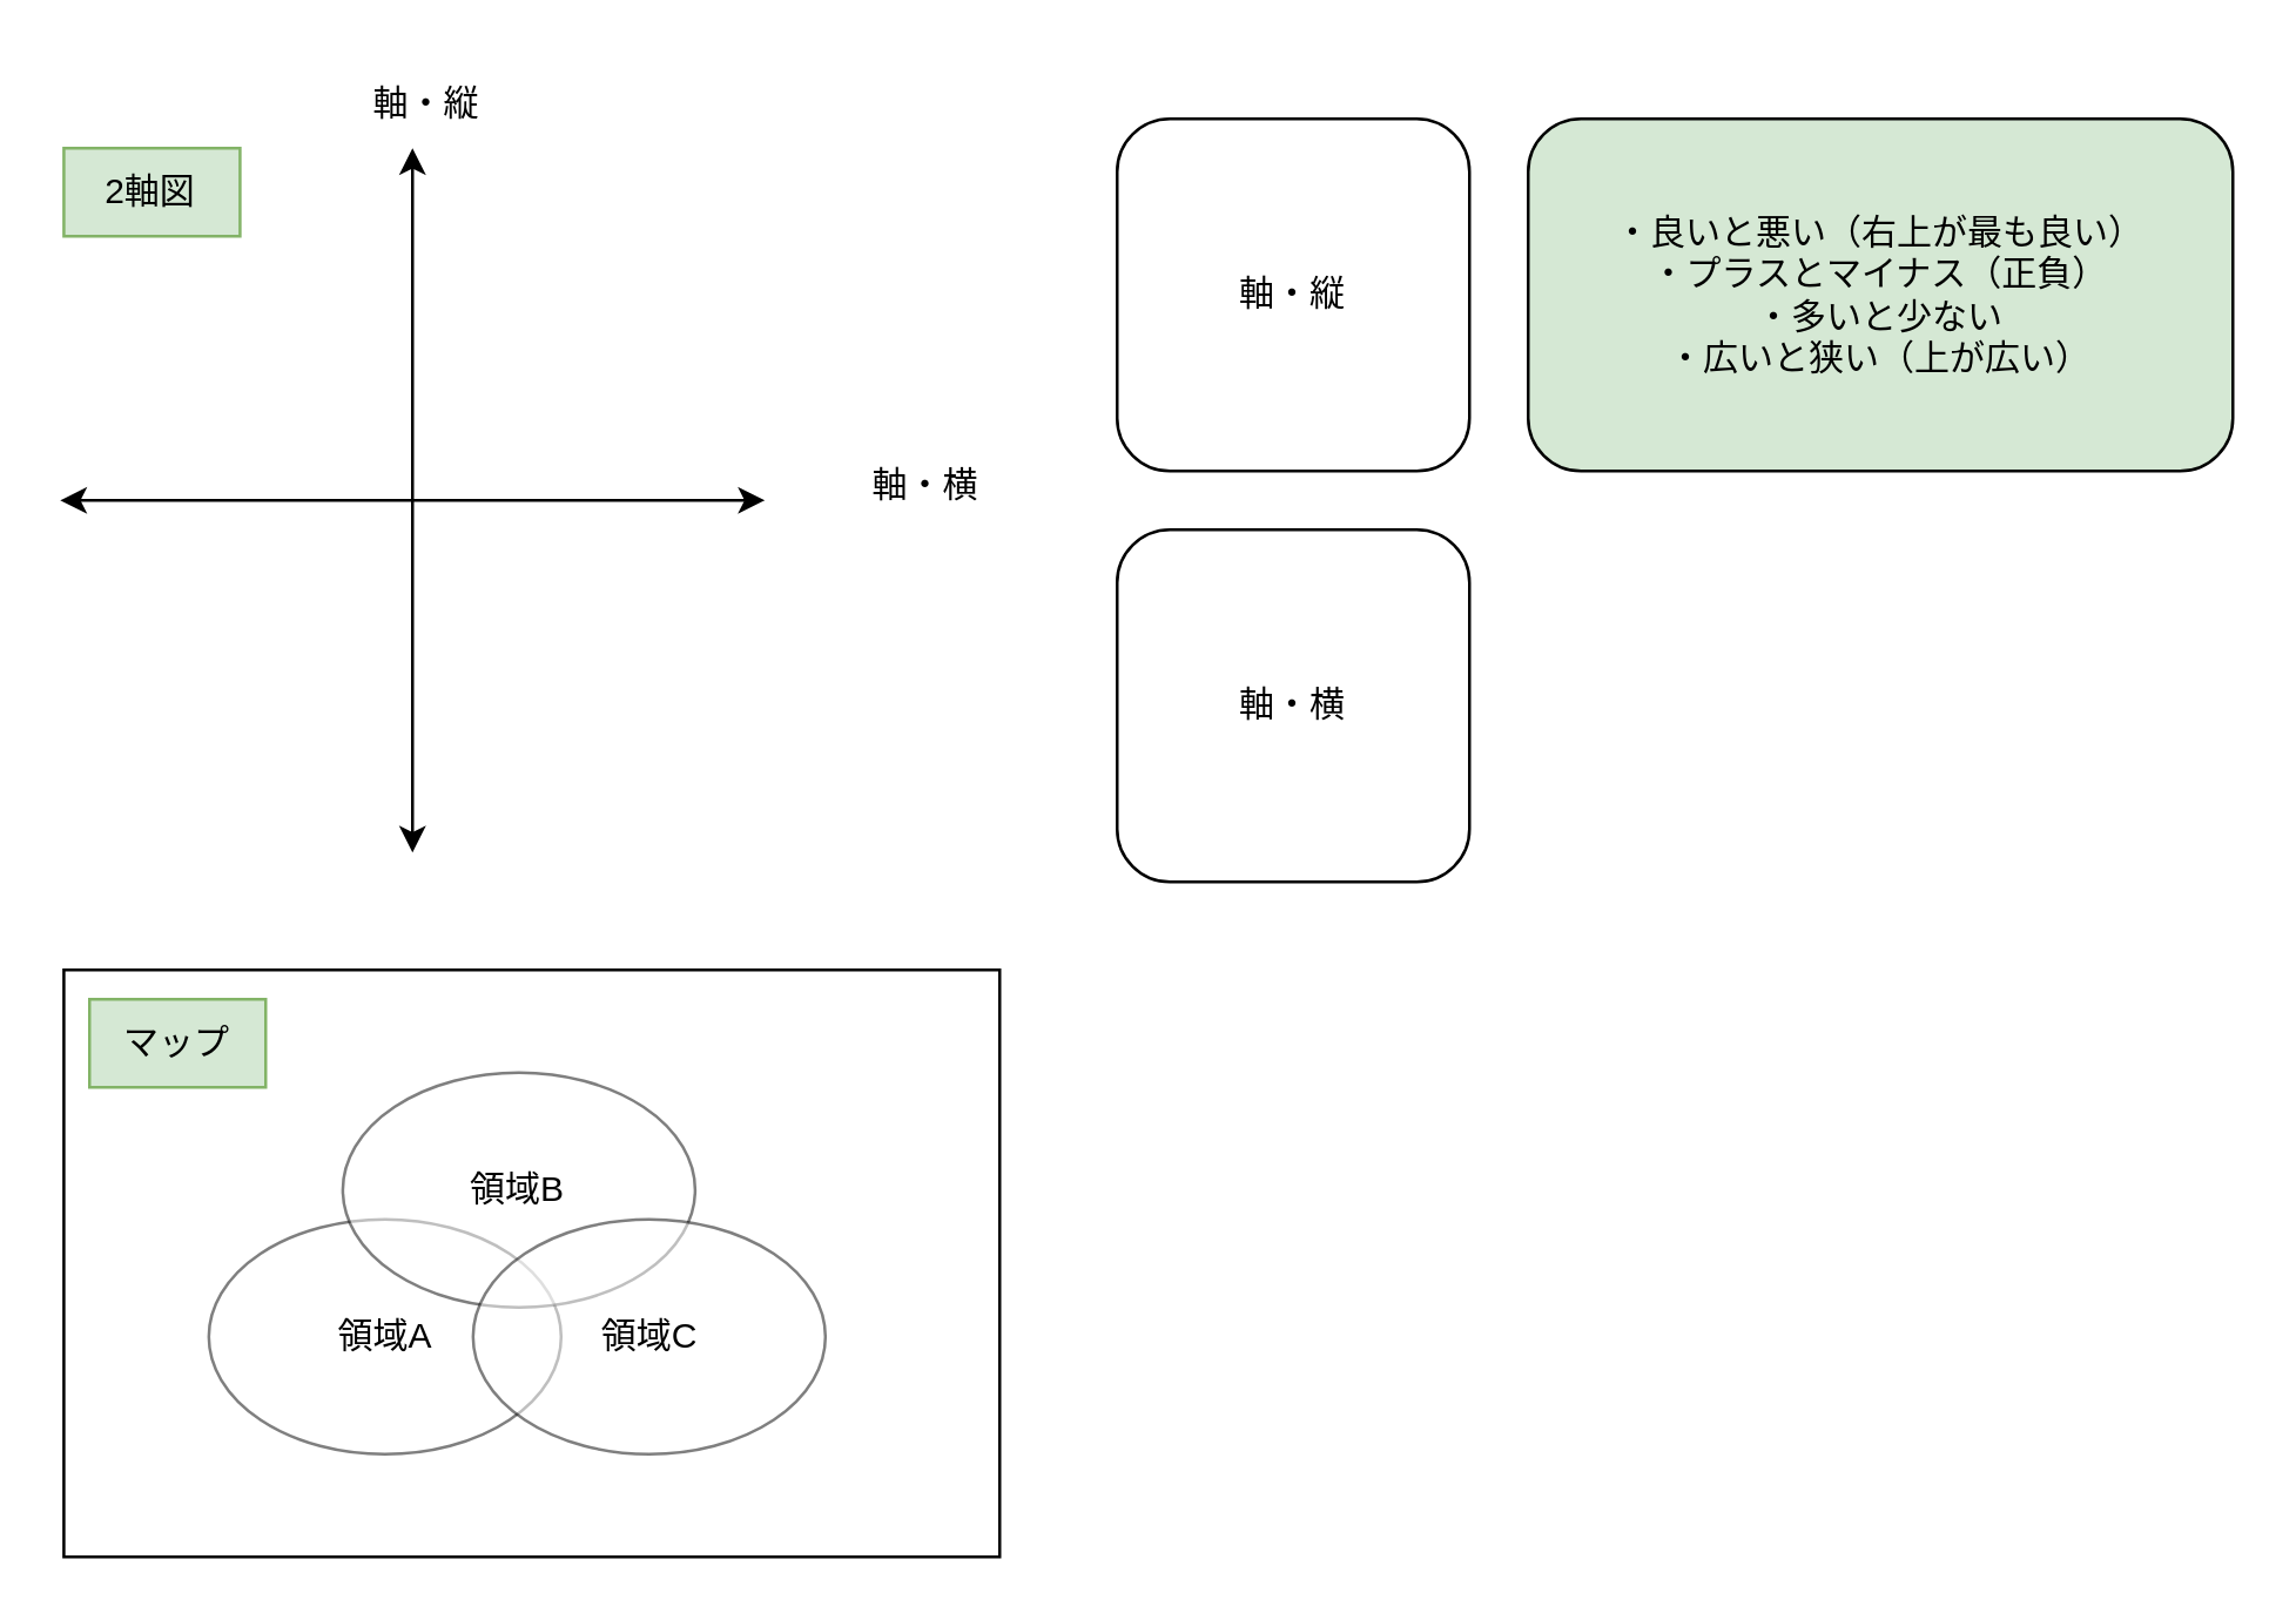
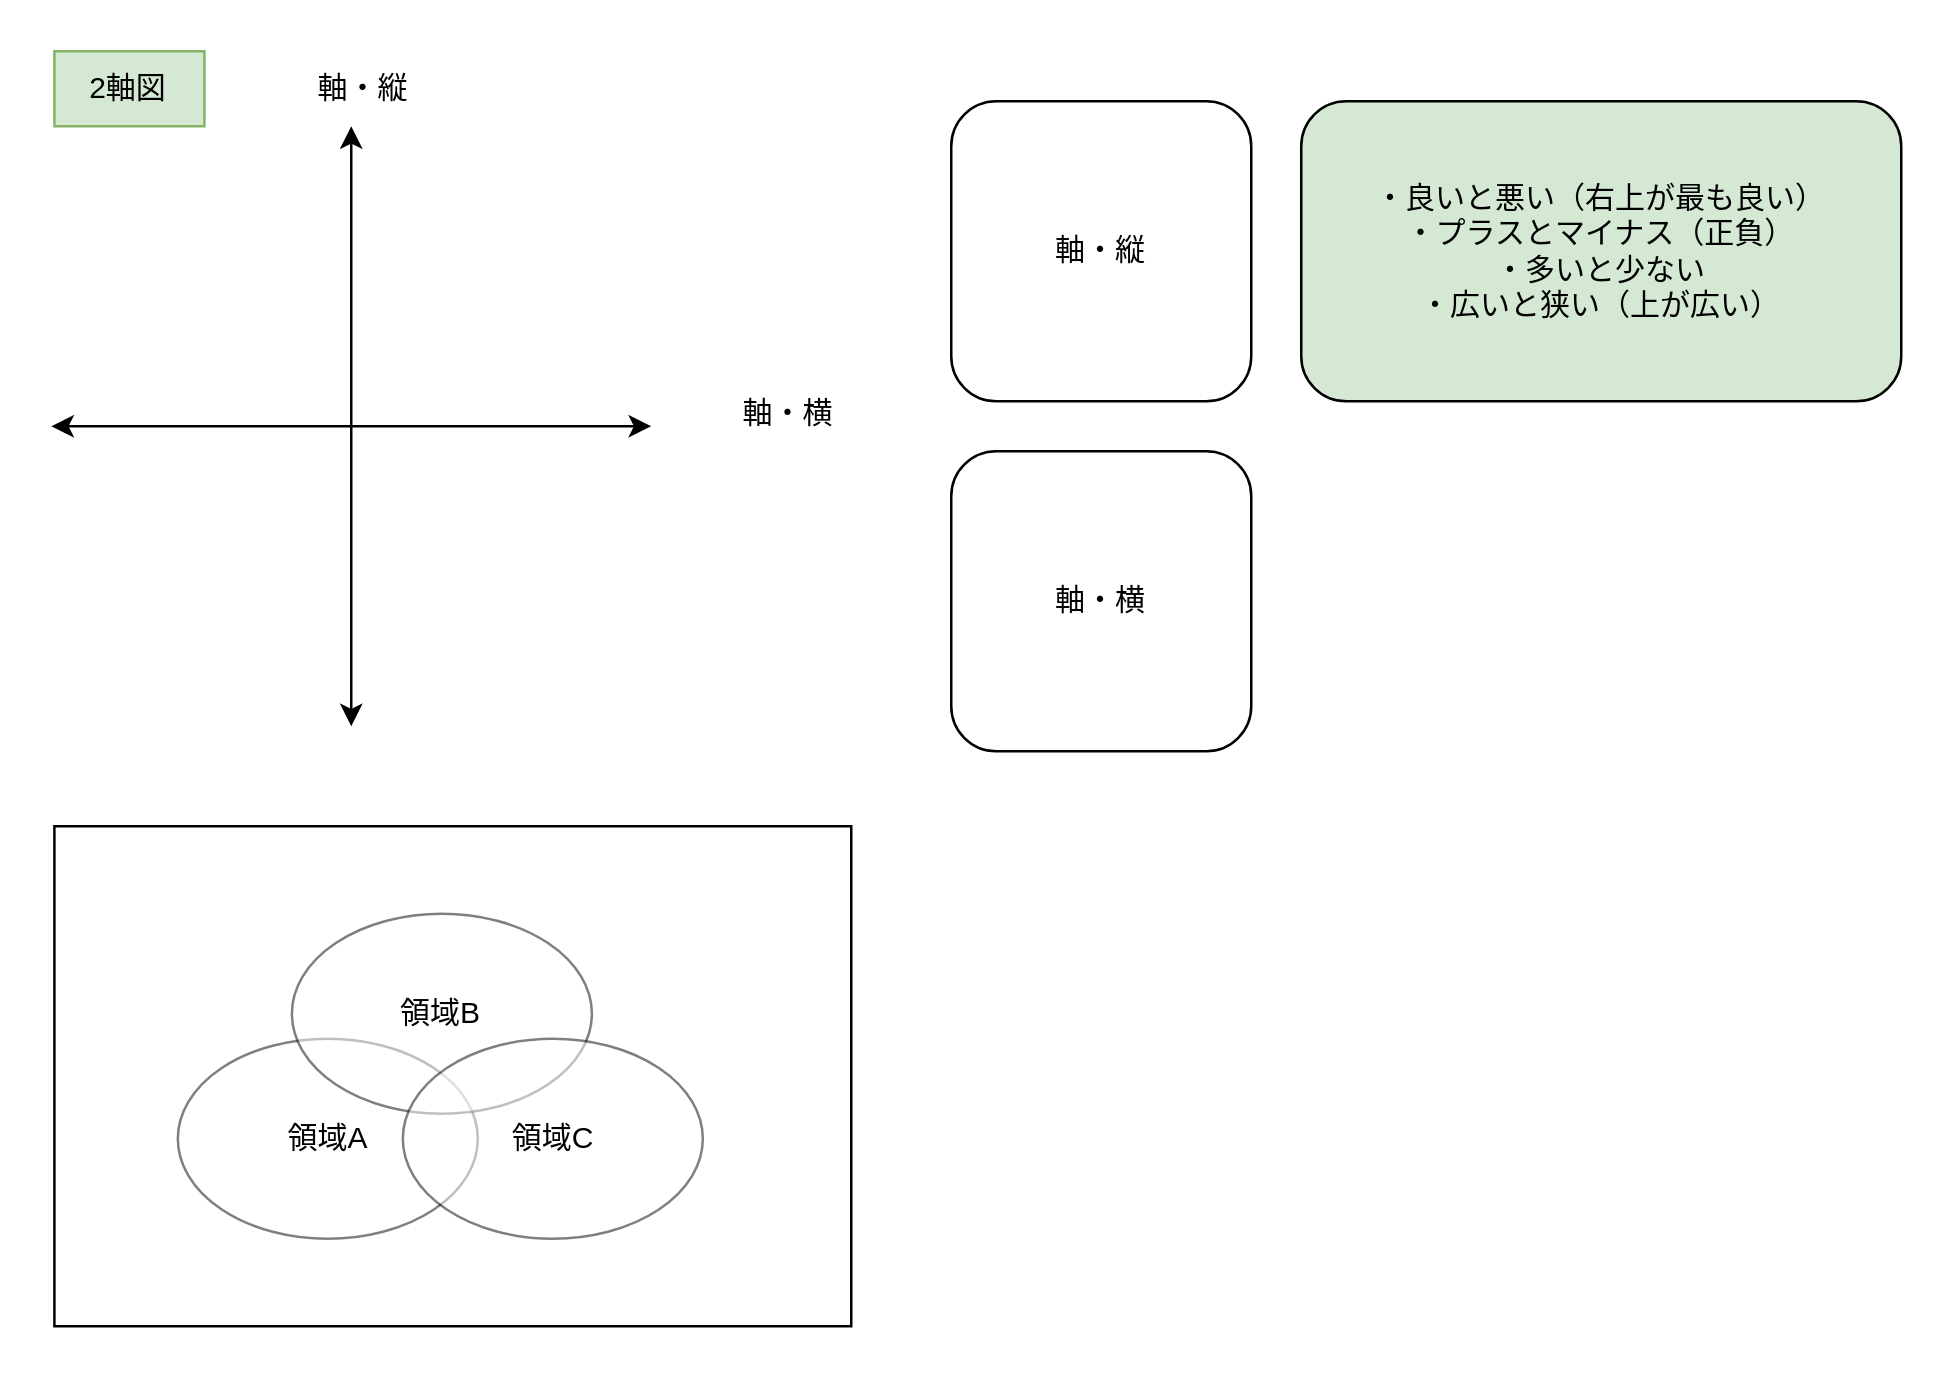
- <mxCell id="14" value="2軸図" style="text;html=1;align=center;verticalAlign=middle;whiteSpace=wrap;rounded=0;fillColor=#d5e8d4;strokeColor=#82b366;" vertex="1" parent="1"><mxGeometry x="21.26" y="50" width="60" height="30" as="geometry" /></mxCell>
+ <mxCell id="14" value="2軸図" style="text;html=1;align=center;verticalAlign=middle;whiteSpace=wrap;rounded=0;fillColor=#d5e8d4;strokeColor=#82b366;" vertex="1" parent="1"><mxGeometry x="21.26" y="20" width="60" height="30" as="geometry" /></mxCell>
- <mxCell id="13" value="マップ" style="text;html=1;align=center;verticalAlign=middle;whiteSpace=wrap;rounded=0;fillColor=#d5e8d4;strokeColor=#82b366;" vertex="1" parent="1"><mxGeometry x="30" y="340" width="60" height="30" as="geometry" /></mxCell>
